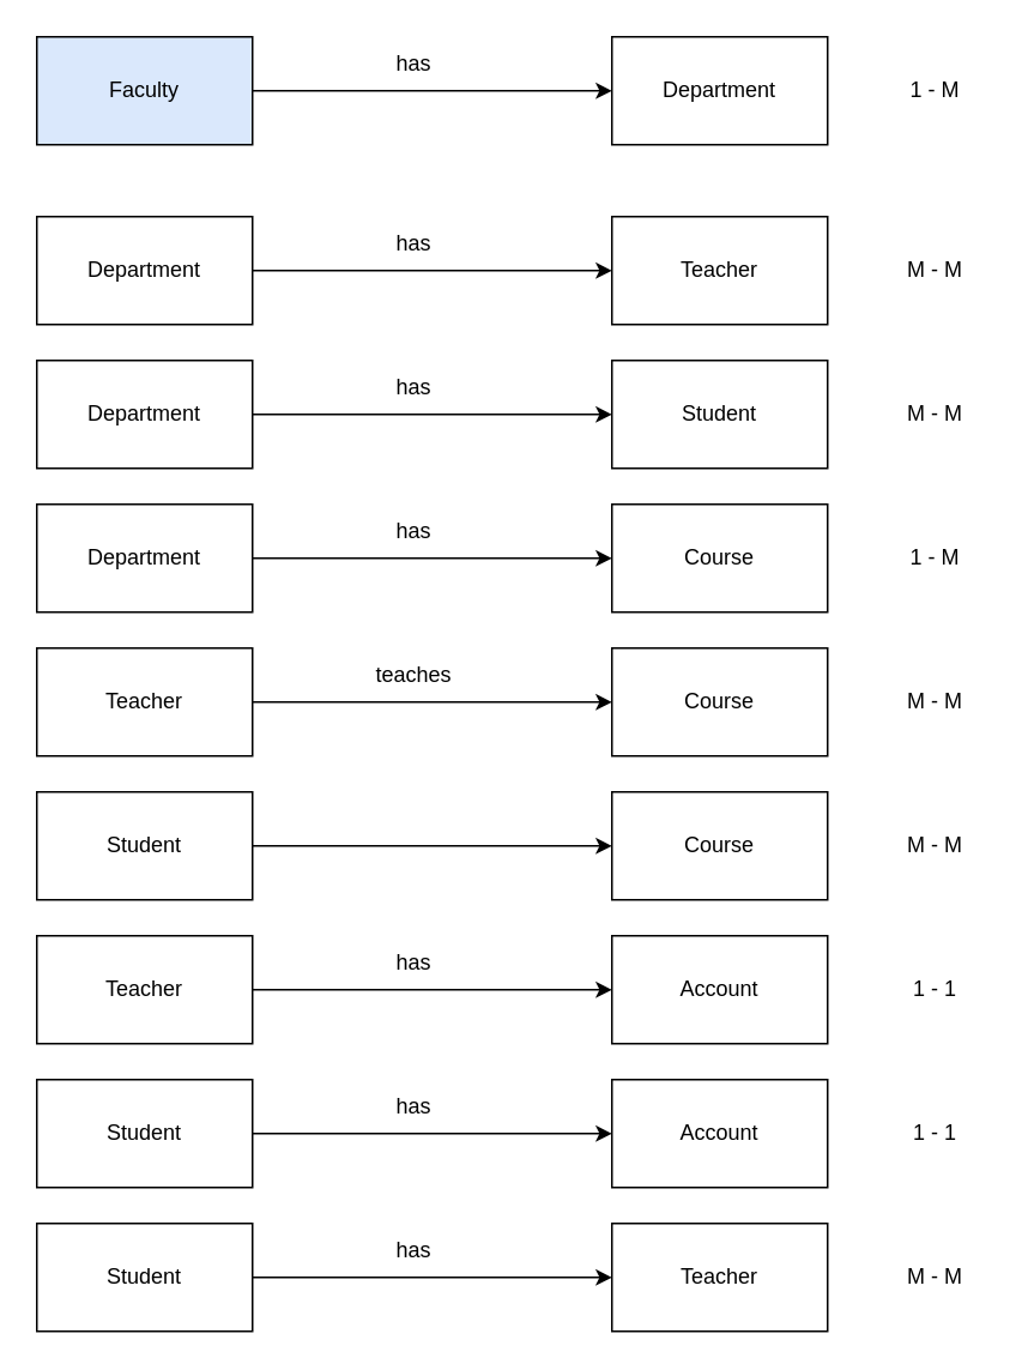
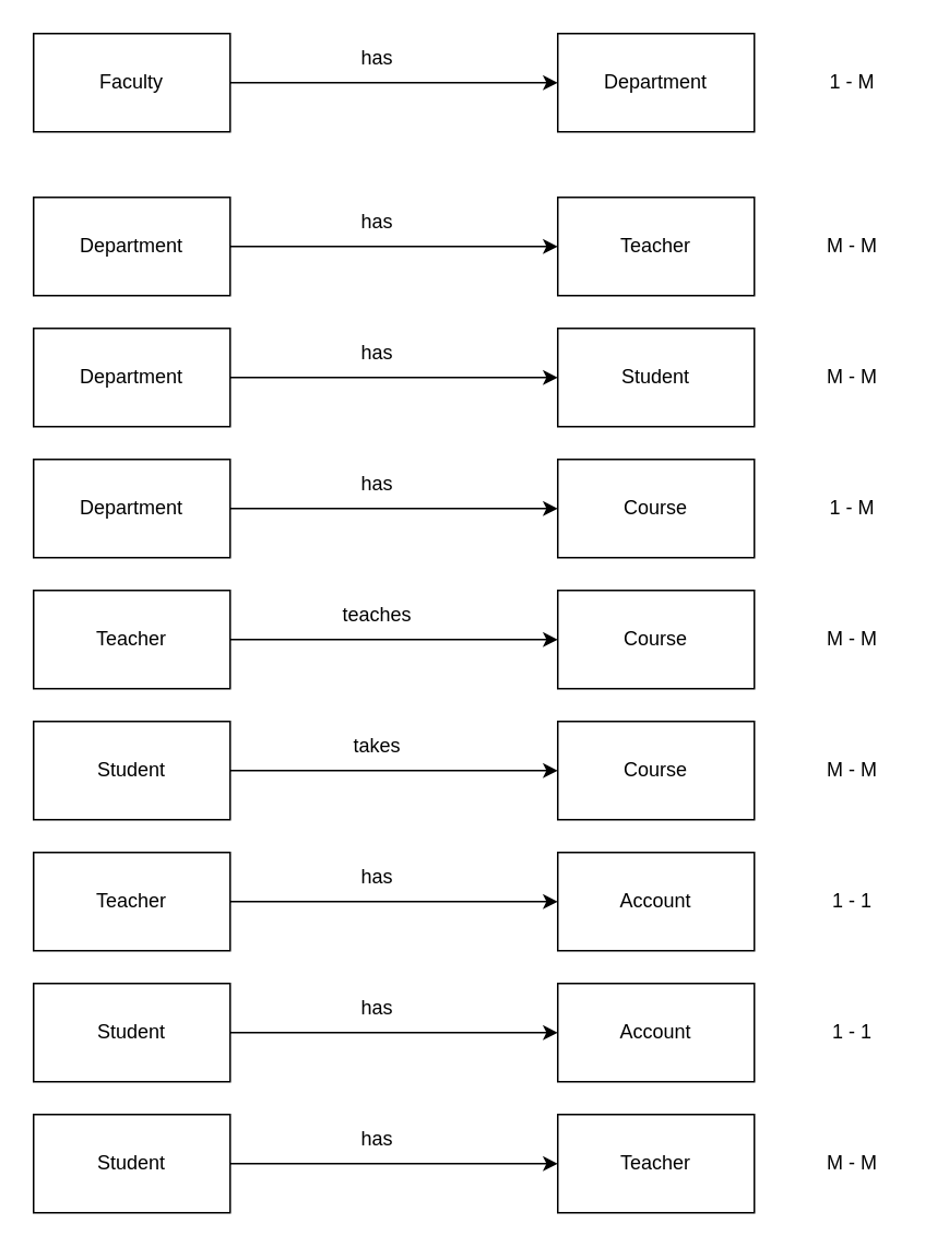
- <mxCell id="3" value="Faculty" style="rounded=0;whiteSpace=wrap;html=1;fillColor=#dae8fc;" parent="1" vertex="1"><mxGeometry x="20" y="20" width="120" height="60" as="geometry" /></mxCell>
+ <mxCell id="3" value="Faculty" style="rounded=0;whiteSpace=wrap;html=1;" parent="1" vertex="1"><mxGeometry x="20" y="20" width="120" height="60" as="geometry" /></mxCell>
+ <mxCell id="30" value="takes" style="text;html=1;strokeColor=none;fillColor=none;align=center;verticalAlign=middle;whiteSpace=wrap;rounded=0;" parent="1" vertex="1"><mxGeometry x="200" y="440" width="60" height="30" as="geometry" /></mxCell>
